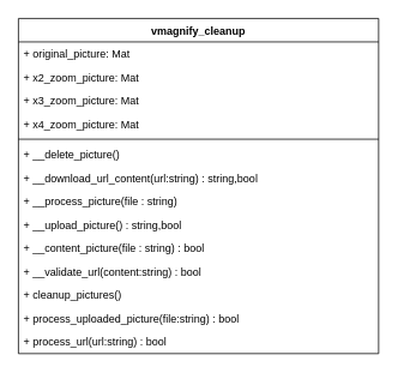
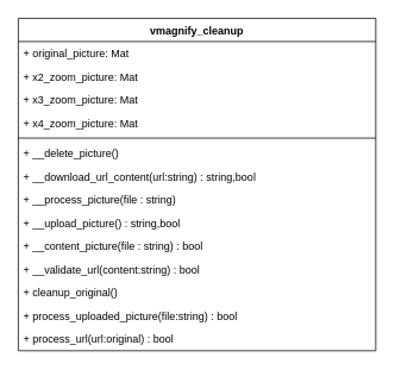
- <mxCell id="14" value="+ cleanup_pictures()" style="text;strokeColor=none;fillColor=none;align=left;verticalAlign=top;spacingLeft=4;spacingRight=4;overflow=hidden;rotatable=0;points=[[0,0.5],[1,0.5]];portConstraint=eastwest;" parent="2" vertex="1"><mxGeometry y="294" width="400" height="26" as="geometry" /></mxCell>
+ <mxCell id="14" value="+ cleanup_original()" style="text;strokeColor=none;fillColor=none;align=left;verticalAlign=top;spacingLeft=4;spacingRight=4;overflow=hidden;rotatable=0;points=[[0,0.5],[1,0.5]];portConstraint=eastwest;" parent="2" vertex="1"><mxGeometry y="294" width="400" height="26" as="geometry" /></mxCell>
- <mxCell id="16" value="+ process_url(url:string) : bool" style="text;strokeColor=none;fillColor=none;align=left;verticalAlign=top;spacingLeft=4;spacingRight=4;overflow=hidden;rotatable=0;points=[[0,0.5],[1,0.5]];portConstraint=eastwest;" parent="2" vertex="1"><mxGeometry y="346" width="400" height="26" as="geometry" /></mxCell>
+ <mxCell id="16" value="+ process_url(url:original) : bool" style="text;strokeColor=none;fillColor=none;align=left;verticalAlign=top;spacingLeft=4;spacingRight=4;overflow=hidden;rotatable=0;points=[[0,0.5],[1,0.5]];portConstraint=eastwest;" parent="2" vertex="1"><mxGeometry y="346" width="400" height="26" as="geometry" /></mxCell>
